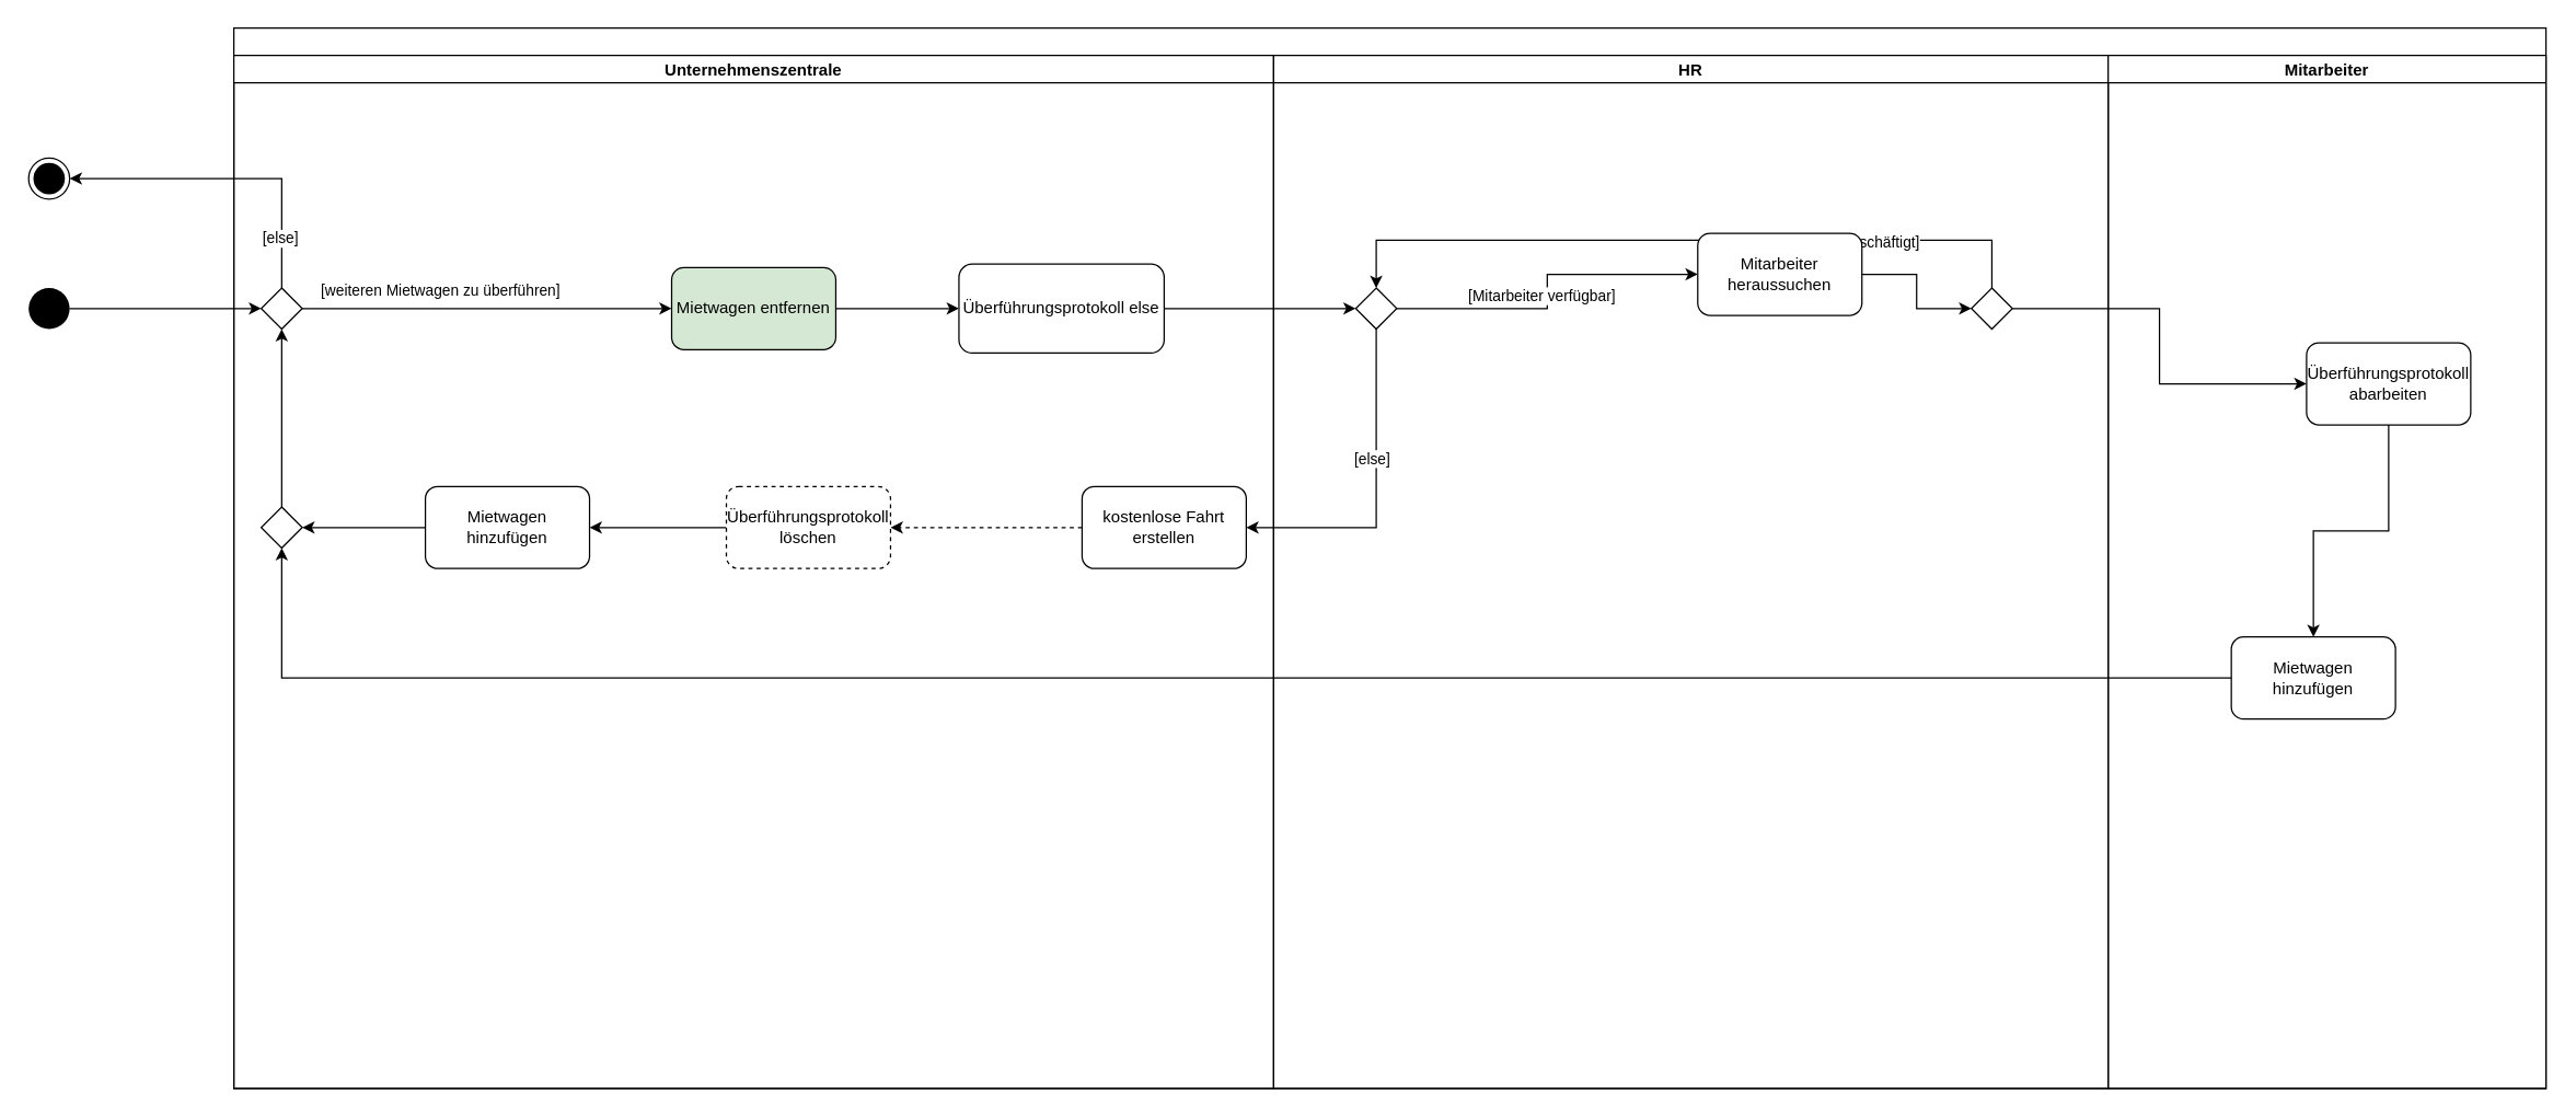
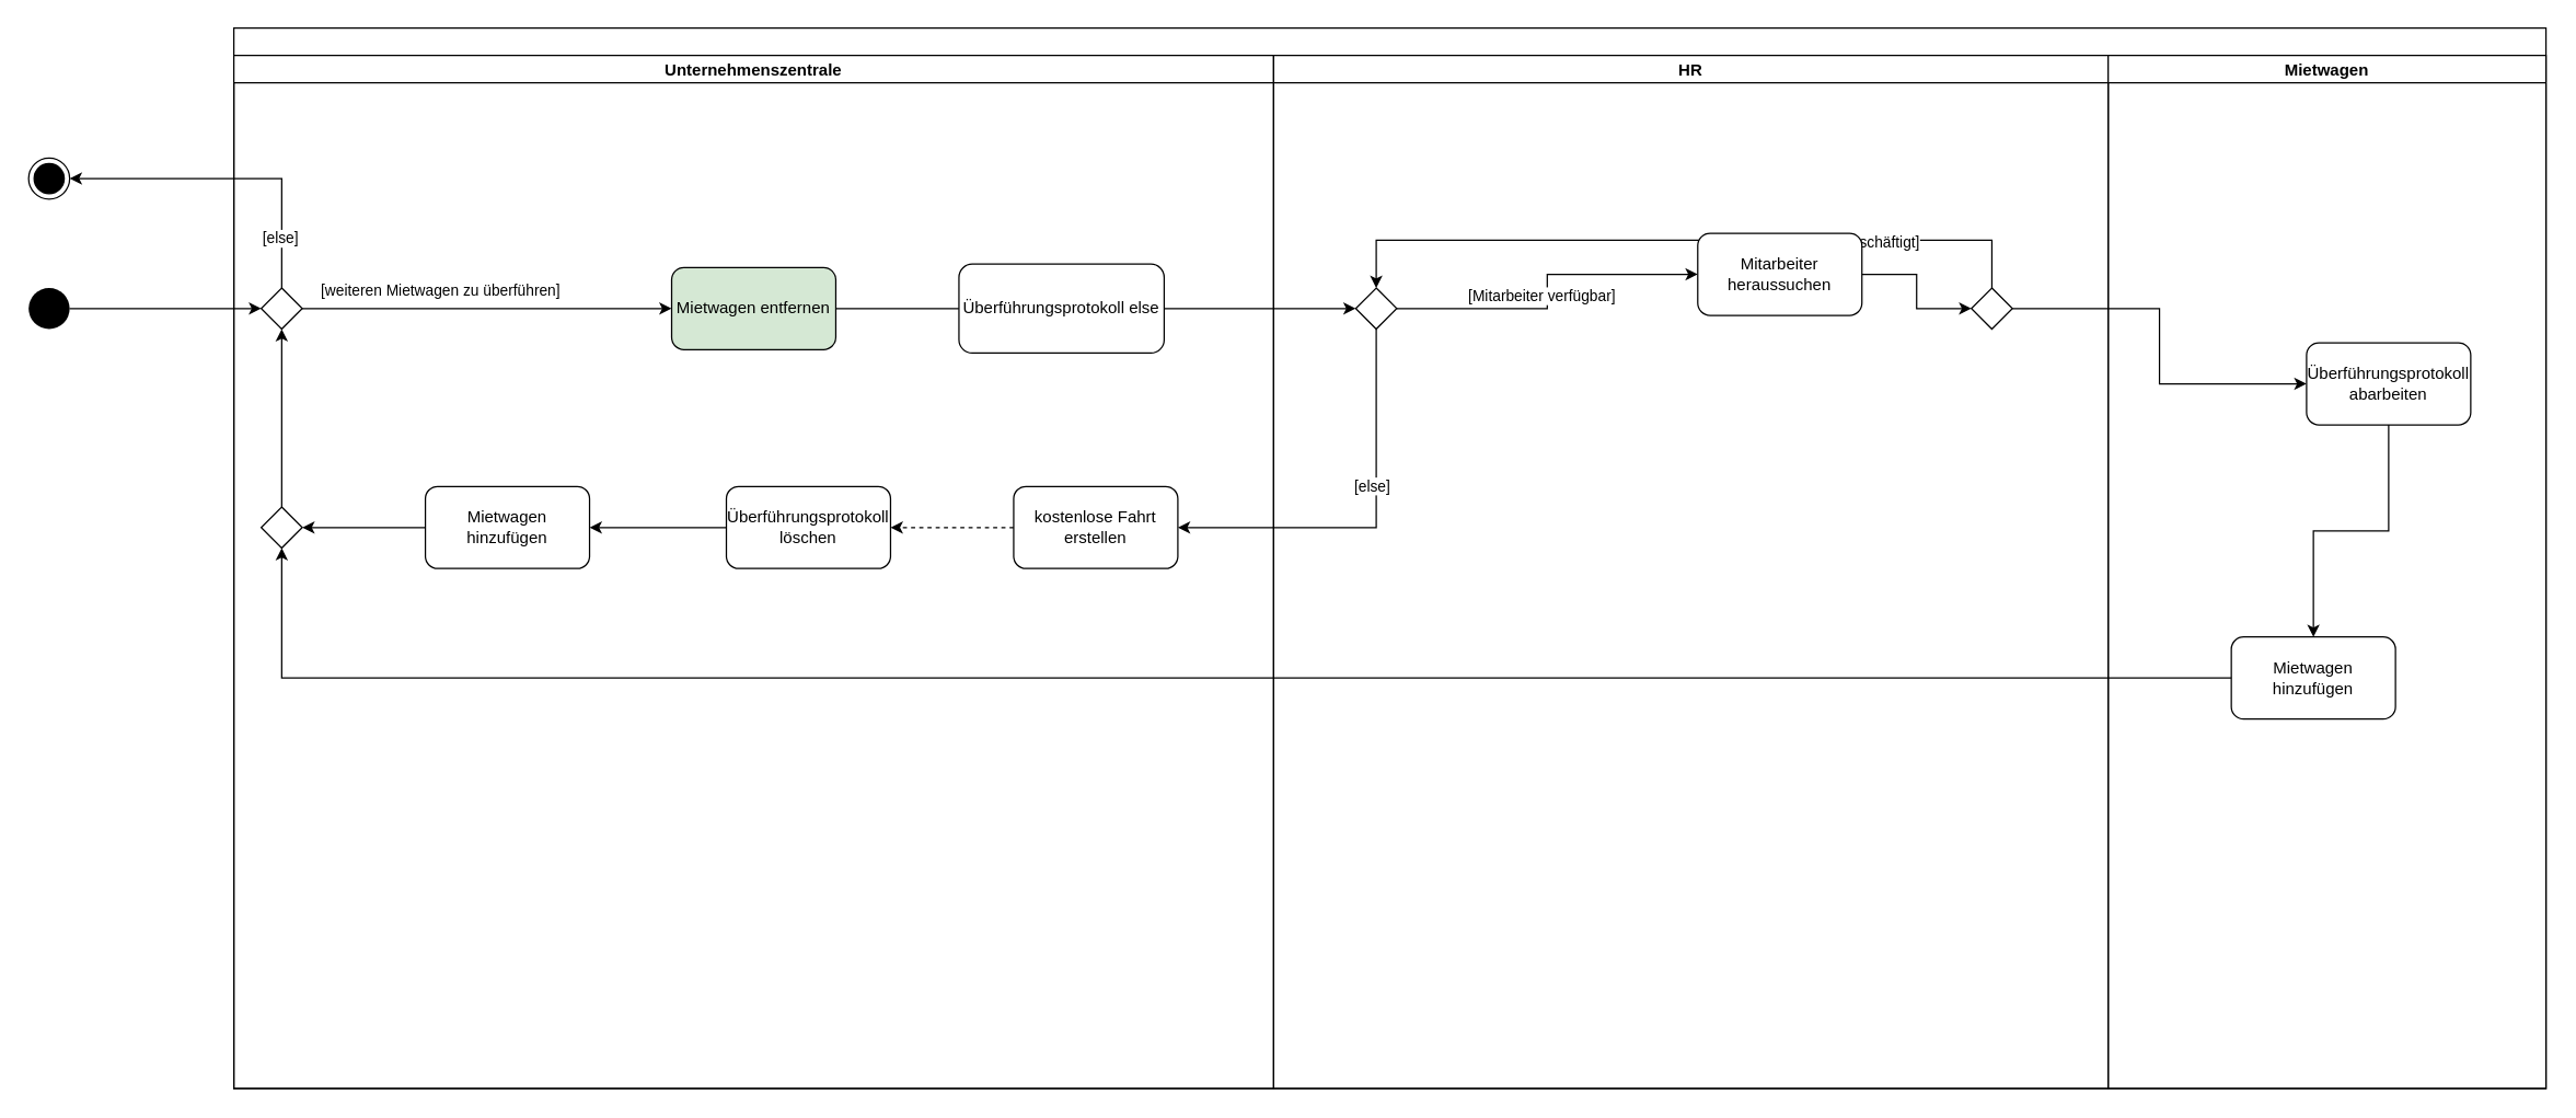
- <mxCell id="30" value="Mitarbeiter" style="swimlane;startSize=20;" parent="5" vertex="1"><mxGeometry x="1370" y="20" width="320" height="755" as="geometry" /></mxCell>
+ <mxCell id="30" value="Mietwagen" style="swimlane;startSize=20;" parent="5" vertex="1"><mxGeometry x="1370" y="20" width="320" height="755" as="geometry" /></mxCell>
- <mxCell id="8" style="edgeStyle=orthogonalEdgeStyle;rounded=0;orthogonalLoop=1;jettySize=auto;html=1;entryX=0;entryY=0.5;entryDx=0;entryDy=0;" parent="6" source="9" target="10" edge="1"><mxGeometry relative="1" as="geometry" /></mxCell>
+ <mxCell id="8" style="edgeStyle=orthogonalEdgeStyle;rounded=0;orthogonalLoop=1;jettySize=auto;html=1;entryX=0;entryY=0.5;entryDx=0;entryDy=0;endArrow=none;" parent="6" source="9" target="10" edge="1"><mxGeometry relative="1" as="geometry" /></mxCell>
- <mxCell id="18" value="Überführungsprotokoll löschen" style="rounded=1;whiteSpace=wrap;html=1;dashed=1;" parent="6" vertex="1"><mxGeometry x="360" y="315" width="120" height="60" as="geometry" /></mxCell>
+ <mxCell id="18" value="Überführungsprotokoll löschen" style="rounded=1;whiteSpace=wrap;html=1;" parent="6" vertex="1"><mxGeometry x="360" y="315" width="120" height="60" as="geometry" /></mxCell>
- <mxCell id="16" value="kostenlose Fahrt erstellen" style="rounded=1;whiteSpace=wrap;html=1;" parent="6" vertex="1"><mxGeometry x="620" y="315" width="120" height="60" as="geometry" /></mxCell>
+ <mxCell id="16" value="kostenlose Fahrt erstellen" style="rounded=1;whiteSpace=wrap;html=1;" parent="6" vertex="1"><mxGeometry x="570" y="315" width="120" height="60" as="geometry" /></mxCell>
